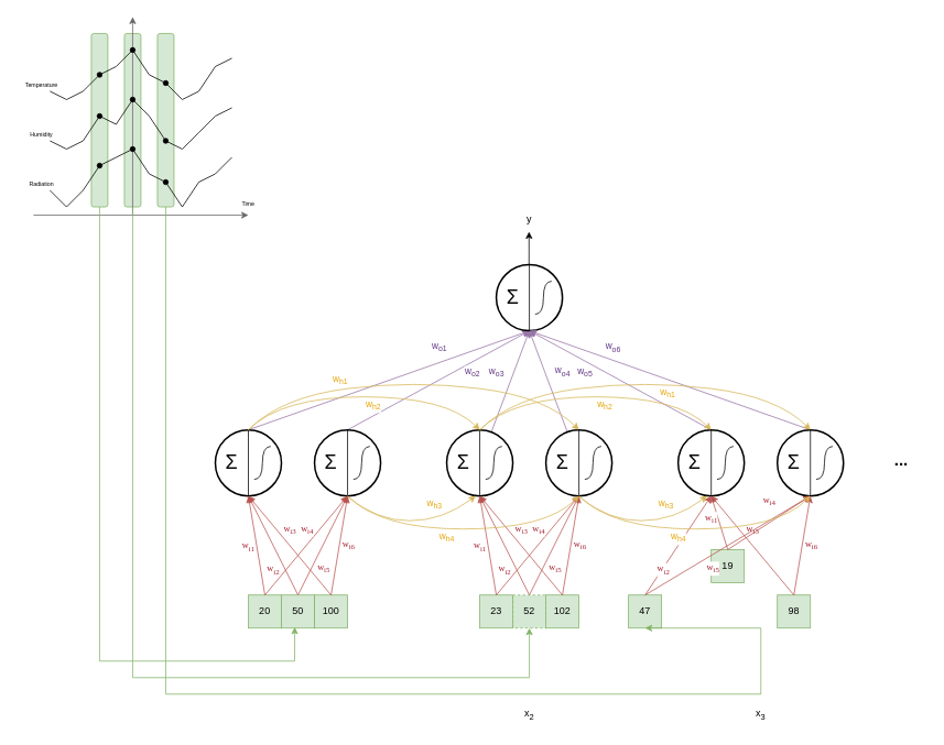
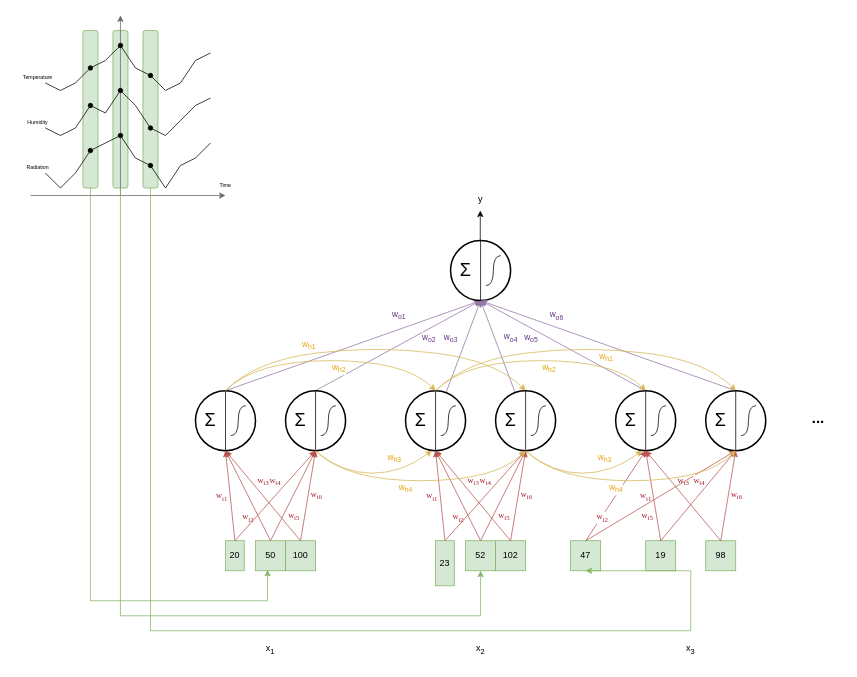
- <mxCell id="113" value="19" style="rounded=0;whiteSpace=wrap;html=1;fillColor=#d5e8d4;strokeColor=#82b366;" vertex="1" parent="1"><mxGeometry x="859.9" y="665" width="40" height="40" as="geometry" /></mxCell>
+ <mxCell id="113" value="19" style="rounded=0;whiteSpace=wrap;html=1;fillColor=#d5e8d4;strokeColor=#82b366;" vertex="1" parent="1"><mxGeometry x="859.9" y="720" width="40" height="40" as="geometry" /></mxCell>
- <mxCell id="31" value="20" style="rounded=0;whiteSpace=wrap;html=1;fillColor=#d5e8d4;strokeColor=#82b366;" parent="1" vertex="1"><mxGeometry x="300" y="720" width="40" height="40" as="geometry" /></mxCell>
+ <mxCell id="31" value="20" style="rounded=0;whiteSpace=wrap;html=1;fillColor=#d5e8d4;strokeColor=#82b366;" parent="1" vertex="1"><mxGeometry x="300" y="720" width="25" height="40" as="geometry" /></mxCell>
- <mxCell id="82" value="23" style="rounded=0;whiteSpace=wrap;html=1;fillColor=#d5e8d4;strokeColor=#82b366;" vertex="1" parent="1"><mxGeometry x="579.9" y="720" width="40" height="40" as="geometry" /></mxCell>
+ <mxCell id="82" value="23" style="rounded=0;whiteSpace=wrap;html=1;fillColor=#d5e8d4;strokeColor=#82b366;" vertex="1" parent="1"><mxGeometry x="579.9" y="720" width="25" height="60" as="geometry" /></mxCell>
- <mxCell id="80" value="52" style="rounded=0;whiteSpace=wrap;html=1;fillColor=#d5e8d4;strokeColor=#82b366;dashed=1;" vertex="1" parent="1"><mxGeometry x="619.9" y="720" width="40" height="40" as="geometry" /></mxCell>
+ <mxCell id="80" value="52" style="rounded=0;whiteSpace=wrap;html=1;fillColor=#d5e8d4;strokeColor=#82b366;" vertex="1" parent="1"><mxGeometry x="619.9" y="720" width="40" height="40" as="geometry" /></mxCell>
+ <mxCell id="150" value="x&lt;sub&gt;1&lt;/sub&gt;" style="text;html=1;align=center;verticalAlign=middle;whiteSpace=wrap;rounded=0;" vertex="1" parent="1"><mxGeometry x="329.97" y="850" width="60" height="30" as="geometry" /></mxCell>
